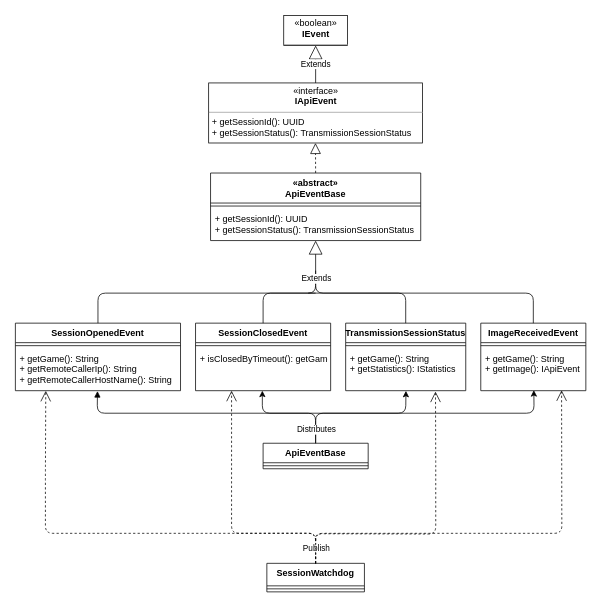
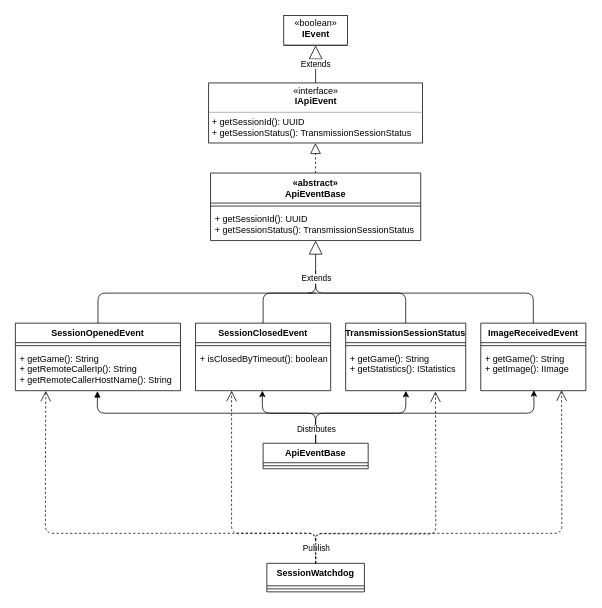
- <mxCell id="17" value="+ isClosedByTimeout(): getGame" style="text;strokeColor=none;fillColor=none;align=left;verticalAlign=top;spacingLeft=4;spacingRight=4;overflow=hidden;rotatable=0;points=[[0,0.5],[1,0.5]];portConstraint=eastwest;" parent="15" vertex="1"><mxGeometry y="34" width="180" height="56" as="geometry" /></mxCell>
+ <mxCell id="17" value="+ isClosedByTimeout(): boolean" style="text;strokeColor=none;fillColor=none;align=left;verticalAlign=top;spacingLeft=4;spacingRight=4;overflow=hidden;rotatable=0;points=[[0,0.5],[1,0.5]];portConstraint=eastwest;" parent="15" vertex="1"><mxGeometry y="34" width="180" height="56" as="geometry" /></mxCell>
- <mxCell id="8" value="+ getGame(): String&#10;+ getImage(): IApiEvent" style="text;strokeColor=none;fillColor=none;align=left;verticalAlign=top;spacingLeft=4;spacingRight=4;overflow=hidden;rotatable=0;points=[[0,0.5],[1,0.5]];portConstraint=eastwest;" parent="6" vertex="1"><mxGeometry y="34" width="140" height="56" as="geometry" /></mxCell>
+ <mxCell id="8" value="+ getGame(): String&#10;+ getImage(): IImage" style="text;strokeColor=none;fillColor=none;align=left;verticalAlign=top;spacingLeft=4;spacingRight=4;overflow=hidden;rotatable=0;points=[[0,0.5],[1,0.5]];portConstraint=eastwest;" parent="6" vertex="1"><mxGeometry y="34" width="140" height="56" as="geometry" /></mxCell>
